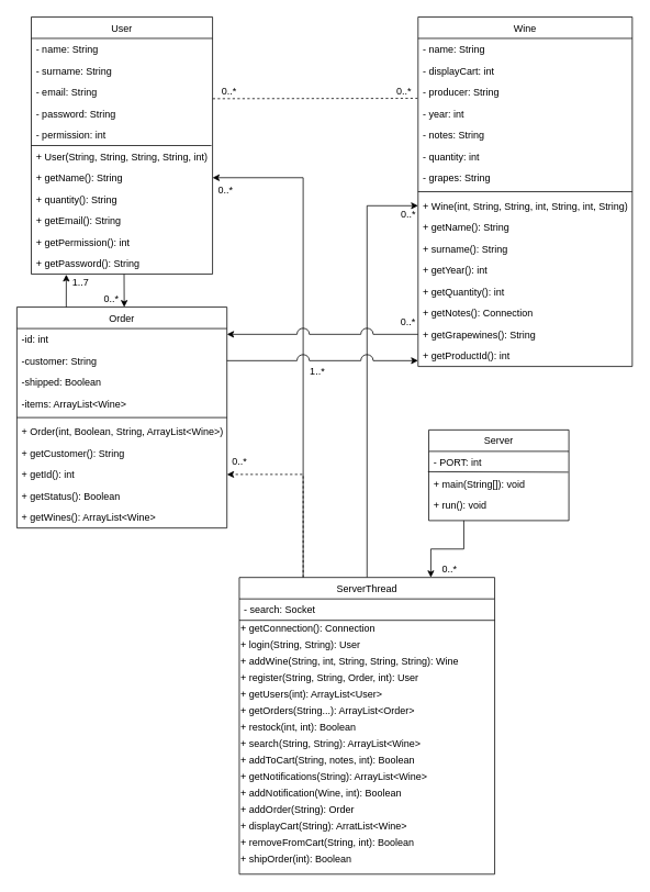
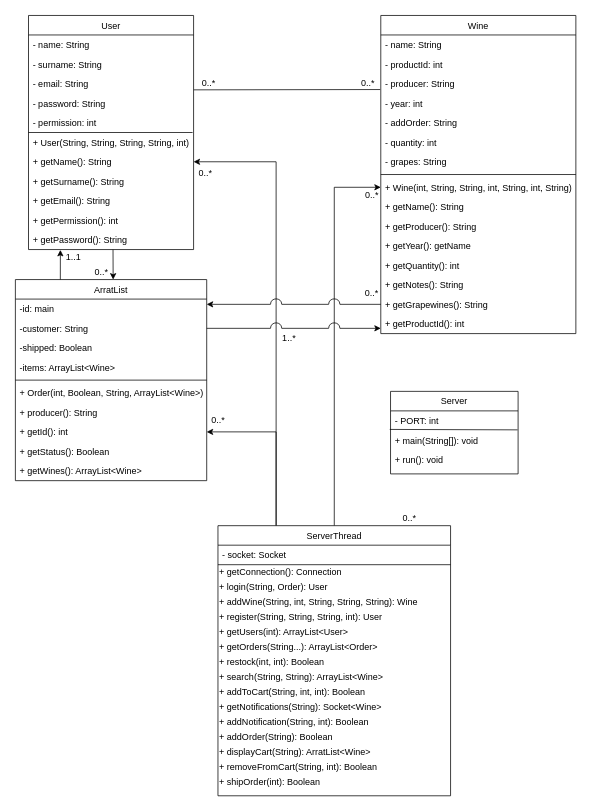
- <mxCell id="15" value="- displayCart: int" style="text;align=left;verticalAlign=top;spacingLeft=4;spacingRight=4;overflow=hidden;rotatable=0;points=[[0,0.5],[1,0.5]];portConstraint=eastwest;rounded=0;shadow=0;html=0;" parent="13" vertex="1"><mxGeometry y="52" width="260" height="26" as="geometry" /></mxCell>
+ <mxCell id="15" value="- productId: int" style="text;align=left;verticalAlign=top;spacingLeft=4;spacingRight=4;overflow=hidden;rotatable=0;points=[[0,0.5],[1,0.5]];portConstraint=eastwest;rounded=0;shadow=0;html=0;" parent="13" vertex="1"><mxGeometry y="52" width="260" height="26" as="geometry" /></mxCell>
- <mxCell id="84" value="" style="endArrow=none;startArrow=none;html=1;exitX=1.001;exitY=0.813;exitDx=0;exitDy=0;exitPerimeter=0;entryX=-0.003;entryY=0.797;entryDx=0;entryDy=0;entryPerimeter=0;startFill=0;endFill=0;dashed=1;" parent="1" source="33" target="16" edge="1"><mxGeometry width="50" height="50" relative="1" as="geometry"><mxPoint x="250" y="170" as="sourcePoint" /><mxPoint x="300" y="120" as="targetPoint" /></mxGeometry></mxCell>
+ <mxCell id="84" value="" style="endArrow=none;startArrow=none;html=1;exitX=1.001;exitY=0.813;exitDx=0;exitDy=0;exitPerimeter=0;entryX=-0.003;entryY=0.797;entryDx=0;entryDy=0;entryPerimeter=0;startFill=0;endFill=0;" parent="1" source="33" target="16" edge="1"><mxGeometry width="50" height="50" relative="1" as="geometry"><mxPoint x="250" y="170" as="sourcePoint" /><mxPoint x="300" y="120" as="targetPoint" /></mxGeometry></mxCell>
- <mxCell id="18" value="- notes: String" style="text;align=left;verticalAlign=top;spacingLeft=4;spacingRight=4;overflow=hidden;rotatable=0;points=[[0,0.5],[1,0.5]];portConstraint=eastwest;rounded=0;shadow=0;html=0;" parent="13" vertex="1"><mxGeometry y="130" width="260" height="26" as="geometry" /></mxCell>
+ <mxCell id="18" value="- addOrder: String" style="text;align=left;verticalAlign=top;spacingLeft=4;spacingRight=4;overflow=hidden;rotatable=0;points=[[0,0.5],[1,0.5]];portConstraint=eastwest;rounded=0;shadow=0;html=0;" parent="13" vertex="1"><mxGeometry y="130" width="260" height="26" as="geometry" /></mxCell>
- <mxCell id="39" value="+ quantity(): String" style="text;align=left;verticalAlign=top;spacingLeft=4;spacingRight=4;overflow=hidden;rotatable=0;points=[[0,0.5],[1,0.5]];portConstraint=eastwest;rounded=0;shadow=0;html=0;" parent="30" vertex="1"><mxGeometry y="208" width="220" height="26" as="geometry" /></mxCell>
+ <mxCell id="39" value="+ getSurname(): String" style="text;align=left;verticalAlign=top;spacingLeft=4;spacingRight=4;overflow=hidden;rotatable=0;points=[[0,0.5],[1,0.5]];portConstraint=eastwest;rounded=0;shadow=0;html=0;" parent="30" vertex="1"><mxGeometry y="208" width="220" height="26" as="geometry" /></mxCell>
- <mxCell id="24" value="+ surname(): String" style="text;align=left;verticalAlign=top;spacingLeft=4;spacingRight=4;overflow=hidden;rotatable=0;points=[[0,0.5],[1,0.5]];portConstraint=eastwest;rounded=0;shadow=0;html=0;" parent="13" vertex="1"><mxGeometry y="268" width="260" height="26" as="geometry" /></mxCell>
+ <mxCell id="24" value="+ getProducer(): String" style="text;align=left;verticalAlign=top;spacingLeft=4;spacingRight=4;overflow=hidden;rotatable=0;points=[[0,0.5],[1,0.5]];portConstraint=eastwest;rounded=0;shadow=0;html=0;" parent="13" vertex="1"><mxGeometry y="268" width="260" height="26" as="geometry" /></mxCell>
- <mxCell id="25" value="+ getYear(): int" style="text;align=left;verticalAlign=top;spacingLeft=4;spacingRight=4;overflow=hidden;rotatable=0;points=[[0,0.5],[1,0.5]];portConstraint=eastwest;rounded=0;shadow=0;html=0;" parent="13" vertex="1"><mxGeometry y="294" width="260" height="26" as="geometry" /></mxCell>
+ <mxCell id="25" value="+ getYear(): getName" style="text;align=left;verticalAlign=top;spacingLeft=4;spacingRight=4;overflow=hidden;rotatable=0;points=[[0,0.5],[1,0.5]];portConstraint=eastwest;rounded=0;shadow=0;html=0;" parent="13" vertex="1"><mxGeometry y="294" width="260" height="26" as="geometry" /></mxCell>
- <mxCell id="73" value="1..7" style="text;html=1;strokeColor=none;fillColor=none;align=center;verticalAlign=middle;whiteSpace=wrap;rounded=0;" parent="1" vertex="1"><mxGeometry x="90" y="332" width="15" height="20" as="geometry" /></mxCell>
+ <mxCell id="73" value="1..1" style="text;html=1;strokeColor=none;fillColor=none;align=center;verticalAlign=middle;whiteSpace=wrap;rounded=0;" parent="1" vertex="1"><mxGeometry x="90" y="332" width="15" height="20" as="geometry" /></mxCell>
- <mxCell id="27" value="+ getNotes(): Connection" style="text;align=left;verticalAlign=top;spacingLeft=4;spacingRight=4;overflow=hidden;rotatable=0;points=[[0,0.5],[1,0.5]];portConstraint=eastwest;rounded=0;shadow=0;html=0;" parent="13" vertex="1"><mxGeometry y="346" width="260" height="26" as="geometry" /></mxCell>
+ <mxCell id="27" value="+ getNotes(): String" style="text;align=left;verticalAlign=top;spacingLeft=4;spacingRight=4;overflow=hidden;rotatable=0;points=[[0,0.5],[1,0.5]];portConstraint=eastwest;rounded=0;shadow=0;html=0;" parent="13" vertex="1"><mxGeometry y="346" width="260" height="26" as="geometry" /></mxCell>
- <mxCell id="2" value="Order" style="swimlane;fontStyle=0;align=center;verticalAlign=top;childLayout=stackLayout;horizontal=1;startSize=26;horizontalStack=0;resizeParent=1;resizeLast=0;collapsible=1;marginBottom=0;rounded=0;shadow=0;strokeWidth=1;" parent="1" vertex="1"><mxGeometry x="20" y="372" width="255" height="268" as="geometry"><mxRectangle x="165" y="-780" width="160" height="26" as="alternateBounds" /></mxGeometry></mxCell>
+ <mxCell id="2" value="ArratList" style="swimlane;fontStyle=0;align=center;verticalAlign=top;childLayout=stackLayout;horizontal=1;startSize=26;horizontalStack=0;resizeParent=1;resizeLast=0;collapsible=1;marginBottom=0;rounded=0;shadow=0;strokeWidth=1;" parent="1" vertex="1"><mxGeometry x="20" y="372" width="255" height="268" as="geometry"><mxRectangle x="165" y="-780" width="160" height="26" as="alternateBounds" /></mxGeometry></mxCell>
- <mxCell id="3" value="-id: int" style="text;align=left;verticalAlign=top;spacingLeft=4;spacingRight=4;overflow=hidden;rotatable=0;points=[[0,0.5],[1,0.5]];portConstraint=eastwest;" parent="2" vertex="1"><mxGeometry y="26" width="255" height="26" as="geometry" /></mxCell>
+ <mxCell id="3" value="-id: main" style="text;align=left;verticalAlign=top;spacingLeft=4;spacingRight=4;overflow=hidden;rotatable=0;points=[[0,0.5],[1,0.5]];portConstraint=eastwest;" parent="2" vertex="1"><mxGeometry y="26" width="255" height="26" as="geometry" /></mxCell>
- <mxCell id="9" value="+ getCustomer(): String" style="text;align=left;verticalAlign=top;spacingLeft=4;spacingRight=4;overflow=hidden;rotatable=0;points=[[0,0.5],[1,0.5]];portConstraint=eastwest;rounded=0;shadow=0;html=0;" parent="2" vertex="1"><mxGeometry y="164" width="255" height="26" as="geometry" /></mxCell>
+ <mxCell id="9" value="+ producer(): String" style="text;align=left;verticalAlign=top;spacingLeft=4;spacingRight=4;overflow=hidden;rotatable=0;points=[[0,0.5],[1,0.5]];portConstraint=eastwest;rounded=0;shadow=0;html=0;" parent="2" vertex="1"><mxGeometry y="164" width="255" height="26" as="geometry" /></mxCell>
- <mxCell id="43" style="edgeStyle=orthogonalEdgeStyle;rounded=0;orthogonalLoop=1;jettySize=auto;html=1;exitX=0.25;exitY=0;exitDx=0;exitDy=0;entryX=1;entryY=0.5;entryDx=0;entryDy=0;startArrow=none;startFill=0;endArrow=classic;endFill=1;jumpStyle=arc;jumpSize=15;dashed=1;" parent="1" source="46" target="10" edge="1"><mxGeometry relative="1" as="geometry" /></mxCell>
+ <mxCell id="43" style="edgeStyle=orthogonalEdgeStyle;rounded=0;orthogonalLoop=1;jettySize=auto;html=1;exitX=0.25;exitY=0;exitDx=0;exitDy=0;entryX=1;entryY=0.5;entryDx=0;entryDy=0;startArrow=none;startFill=0;endArrow=classic;endFill=1;jumpStyle=arc;jumpSize=15;" parent="1" source="46" target="10" edge="1"><mxGeometry relative="1" as="geometry" /></mxCell>
- <mxCell id="64" style="edgeStyle=orthogonalEdgeStyle;rounded=0;orthogonalLoop=1;jettySize=auto;html=1;exitX=0.25;exitY=1;exitDx=0;exitDy=0;entryX=0.75;entryY=0;entryDx=0;entryDy=0;endArrow=classic;endFill=1;startArrow=none;startFill=0;" parent="1" source="65" target="46" edge="1"><mxGeometry relative="1" as="geometry" /></mxCell>
- <mxCell id="47" value="- search: Socket" style="text;align=left;verticalAlign=top;spacingLeft=4;spacingRight=4;overflow=hidden;rotatable=0;points=[[0,0.5],[1,0.5]];portConstraint=eastwest;" parent="46" vertex="1"><mxGeometry y="26" width="310" height="26" as="geometry" /></mxCell>
+ <mxCell id="47" value="- socket: Socket" style="text;align=left;verticalAlign=top;spacingLeft=4;spacingRight=4;overflow=hidden;rotatable=0;points=[[0,0.5],[1,0.5]];portConstraint=eastwest;" parent="46" vertex="1"><mxGeometry y="26" width="310" height="26" as="geometry" /></mxCell>
- <mxCell id="50" value="+ login(String, String): User" style="text;html=1;strokeColor=none;fillColor=none;align=left;verticalAlign=middle;whiteSpace=wrap;rounded=0;" parent="46" vertex="1"><mxGeometry y="72" width="310" height="20" as="geometry" /></mxCell>
+ <mxCell id="50" value="+ login(String, Order): User" style="text;html=1;strokeColor=none;fillColor=none;align=left;verticalAlign=middle;whiteSpace=wrap;rounded=0;" parent="46" vertex="1"><mxGeometry y="72" width="310" height="20" as="geometry" /></mxCell>
- <mxCell id="52" value="+ register(String, String, Order, int): User&amp;nbsp;" style="text;html=1;strokeColor=none;fillColor=none;align=left;verticalAlign=middle;whiteSpace=wrap;rounded=0;" parent="46" vertex="1"><mxGeometry y="112" width="310" height="20" as="geometry" /></mxCell>
+ <mxCell id="52" value="+ register(String, String, String, int): User&amp;nbsp;" style="text;html=1;strokeColor=none;fillColor=none;align=left;verticalAlign=middle;whiteSpace=wrap;rounded=0;" parent="46" vertex="1"><mxGeometry y="112" width="310" height="20" as="geometry" /></mxCell>
- <mxCell id="57" value="+ addToCart(String, notes, int): Boolean" style="text;html=1;strokeColor=none;fillColor=none;align=left;verticalAlign=middle;whiteSpace=wrap;rounded=0;" parent="46" vertex="1"><mxGeometry y="212" width="310" height="20" as="geometry" /></mxCell>
+ <mxCell id="57" value="+ addToCart(String, int, int): Boolean" style="text;html=1;strokeColor=none;fillColor=none;align=left;verticalAlign=middle;whiteSpace=wrap;rounded=0;" parent="46" vertex="1"><mxGeometry y="212" width="310" height="20" as="geometry" /></mxCell>
- <mxCell id="58" value="+ getNotifications(String): ArrayList&amp;lt;Wine&amp;gt;" style="text;html=1;strokeColor=none;fillColor=none;align=left;verticalAlign=middle;whiteSpace=wrap;rounded=0;" parent="46" vertex="1"><mxGeometry y="232" width="310" height="20" as="geometry" /></mxCell>
+ <mxCell id="58" value="+ getNotifications(String): Socket&amp;lt;Wine&amp;gt;" style="text;html=1;strokeColor=none;fillColor=none;align=left;verticalAlign=middle;whiteSpace=wrap;rounded=0;" parent="46" vertex="1"><mxGeometry y="232" width="310" height="20" as="geometry" /></mxCell>
- <mxCell id="59" value="+ addNotification(Wine, int): Boolean" style="text;html=1;strokeColor=none;fillColor=none;align=left;verticalAlign=middle;whiteSpace=wrap;rounded=0;" parent="46" vertex="1"><mxGeometry y="252" width="310" height="20" as="geometry" /></mxCell>
+ <mxCell id="59" value="+ addNotification(String, int): Boolean" style="text;html=1;strokeColor=none;fillColor=none;align=left;verticalAlign=middle;whiteSpace=wrap;rounded=0;" parent="46" vertex="1"><mxGeometry y="252" width="310" height="20" as="geometry" /></mxCell>
- <mxCell id="60" value="+ addOrder(String): Order" style="text;html=1;strokeColor=none;fillColor=none;align=left;verticalAlign=middle;whiteSpace=wrap;rounded=0;" parent="46" vertex="1"><mxGeometry y="272" width="310" height="20" as="geometry" /></mxCell>
+ <mxCell id="60" value="+ addOrder(String): Boolean" style="text;html=1;strokeColor=none;fillColor=none;align=left;verticalAlign=middle;whiteSpace=wrap;rounded=0;" parent="46" vertex="1"><mxGeometry y="272" width="310" height="20" as="geometry" /></mxCell>
